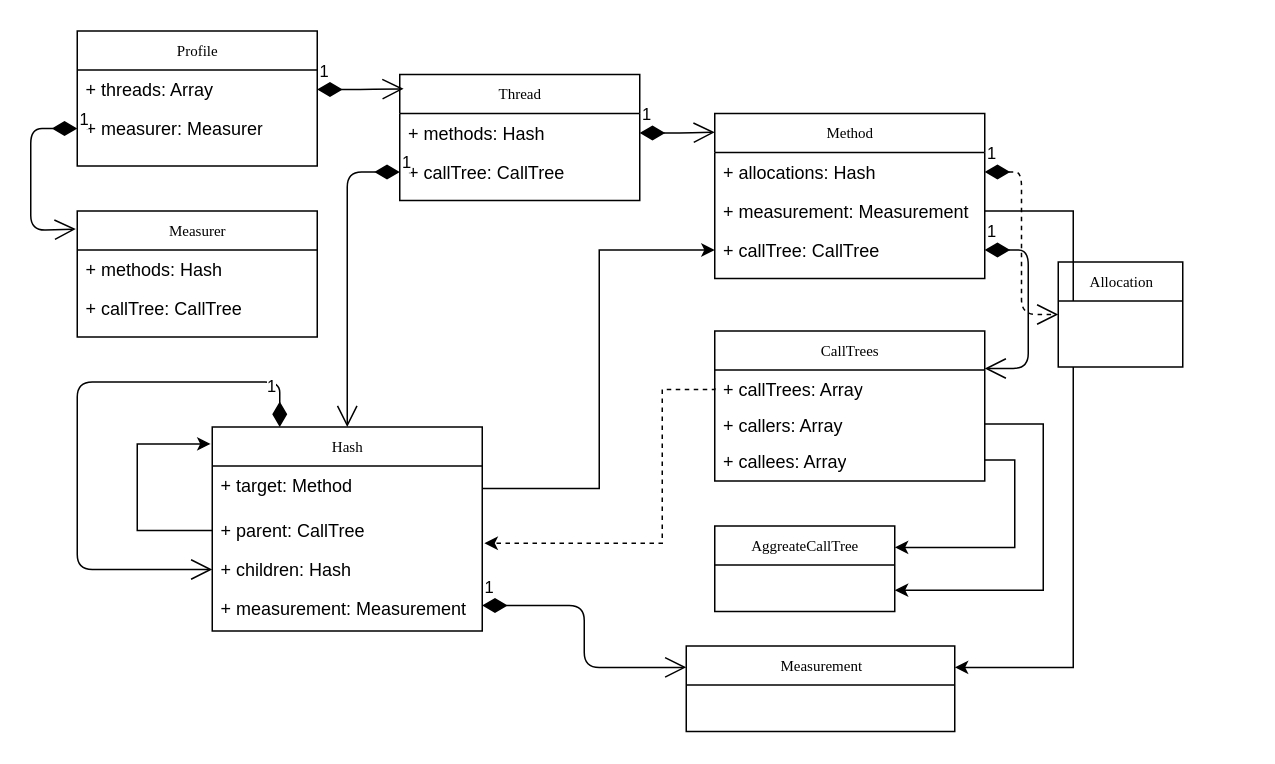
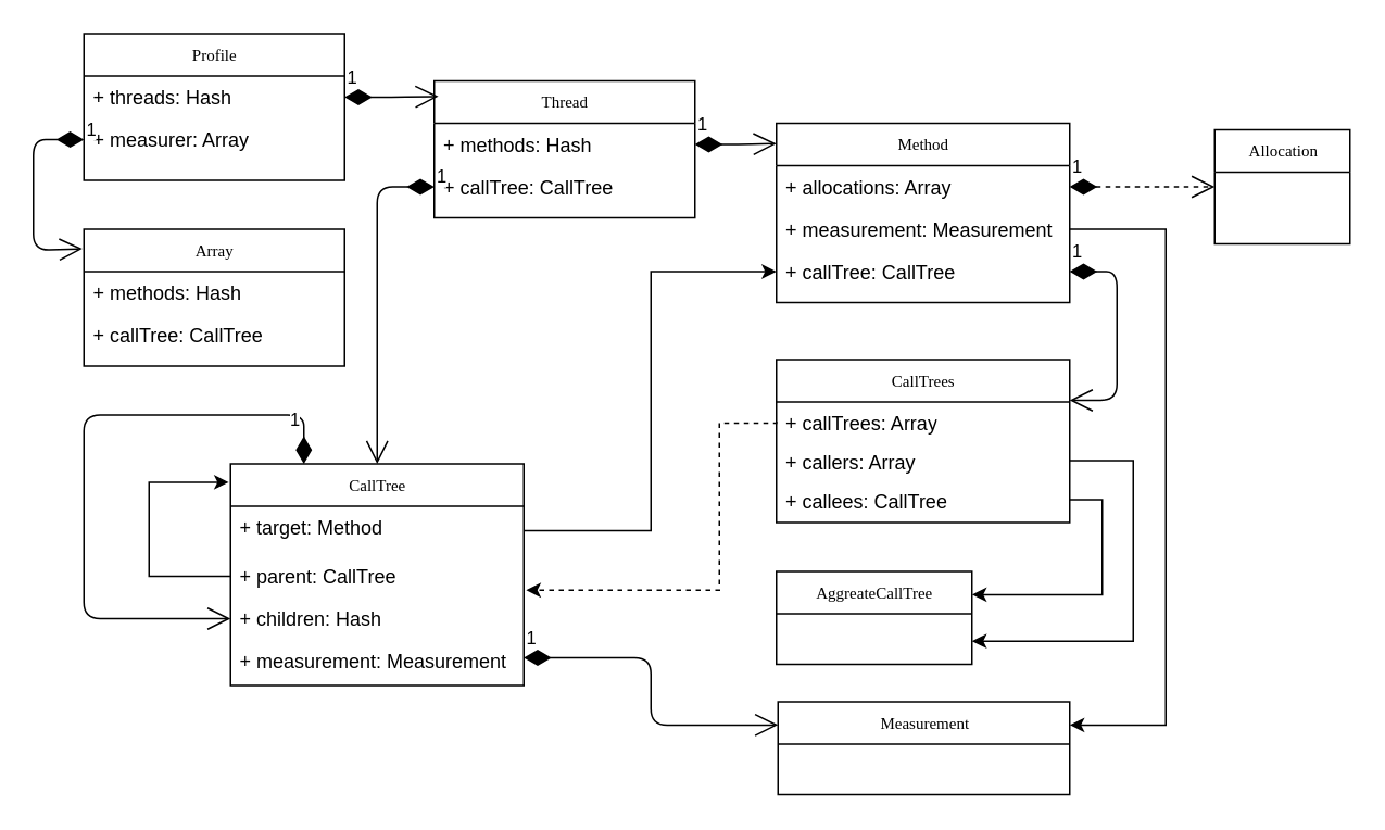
- <mxCell id="3" value="+ threads: Array" style="text;html=1;strokeColor=none;fillColor=none;align=left;verticalAlign=top;spacingLeft=4;spacingRight=4;whiteSpace=wrap;overflow=hidden;rotatable=0;points=[[0,0.5],[1,0.5]];portConstraint=eastwest;" parent="2" vertex="1"><mxGeometry y="26" width="160" height="26" as="geometry" /></mxCell>
+ <mxCell id="3" value="+ threads: Hash" style="text;html=1;strokeColor=none;fillColor=none;align=left;verticalAlign=top;spacingLeft=4;spacingRight=4;whiteSpace=wrap;overflow=hidden;rotatable=0;points=[[0,0.5],[1,0.5]];portConstraint=eastwest;" parent="2" vertex="1"><mxGeometry y="26" width="160" height="26" as="geometry" /></mxCell>
- <mxCell id="4" value="+ measurer: Measurer" style="text;html=1;strokeColor=none;fillColor=none;align=left;verticalAlign=top;spacingLeft=4;spacingRight=4;whiteSpace=wrap;overflow=hidden;rotatable=0;points=[[0,0.5],[1,0.5]];portConstraint=eastwest;" vertex="1" parent="2"><mxGeometry y="52" width="160" height="26" as="geometry" /></mxCell>
+ <mxCell id="4" value="+ measurer: Array" style="text;html=1;strokeColor=none;fillColor=none;align=left;verticalAlign=top;spacingLeft=4;spacingRight=4;whiteSpace=wrap;overflow=hidden;rotatable=0;points=[[0,0.5],[1,0.5]];portConstraint=eastwest;" vertex="1" parent="2"><mxGeometry y="52" width="160" height="26" as="geometry" /></mxCell>
- <mxCell id="9" value="+ allocations: Hash" style="text;html=1;strokeColor=none;fillColor=none;align=left;verticalAlign=top;spacingLeft=4;spacingRight=4;whiteSpace=wrap;overflow=hidden;rotatable=0;points=[[0,0.5],[1,0.5]];portConstraint=eastwest;" vertex="1" parent="8"><mxGeometry y="26" width="180" height="26" as="geometry" /></mxCell>
+ <mxCell id="9" value="+ allocations: Array" style="text;html=1;strokeColor=none;fillColor=none;align=left;verticalAlign=top;spacingLeft=4;spacingRight=4;whiteSpace=wrap;overflow=hidden;rotatable=0;points=[[0,0.5],[1,0.5]];portConstraint=eastwest;" vertex="1" parent="8"><mxGeometry y="26" width="180" height="26" as="geometry" /></mxCell>
- <mxCell id="30" value="Measurer" style="swimlane;html=1;fontStyle=0;childLayout=stackLayout;horizontal=1;startSize=26;fillColor=none;horizontalStack=0;resizeParent=1;resizeLast=0;collapsible=1;marginBottom=0;swimlaneFillColor=#ffffff;rounded=0;shadow=0;comic=0;labelBackgroundColor=none;strokeWidth=1;fontFamily=Verdana;fontSize=10;align=center;" vertex="1" parent="1"><mxGeometry x="51" y="140" width="160" height="84" as="geometry" /></mxCell>
+ <mxCell id="30" value="Array" style="swimlane;html=1;fontStyle=0;childLayout=stackLayout;horizontal=1;startSize=26;fillColor=none;horizontalStack=0;resizeParent=1;resizeLast=0;collapsible=1;marginBottom=0;swimlaneFillColor=#ffffff;rounded=0;shadow=0;comic=0;labelBackgroundColor=none;strokeWidth=1;fontFamily=Verdana;fontSize=10;align=center;" vertex="1" parent="1"><mxGeometry x="51" y="140" width="160" height="84" as="geometry" /></mxCell>
- <mxCell id="33" value="Allocation" style="swimlane;html=1;fontStyle=0;childLayout=stackLayout;horizontal=1;startSize=26;fillColor=none;horizontalStack=0;resizeParent=1;resizeLast=0;collapsible=1;marginBottom=0;swimlaneFillColor=#ffffff;rounded=0;shadow=0;comic=0;labelBackgroundColor=none;strokeWidth=1;fontFamily=Verdana;fontSize=10;align=center;" vertex="1" parent="1"><mxGeometry x="705" y="174" width="83" height="70" as="geometry" /></mxCell>
+ <mxCell id="33" value="Allocation" style="swimlane;html=1;fontStyle=0;childLayout=stackLayout;horizontal=1;startSize=26;fillColor=none;horizontalStack=0;resizeParent=1;resizeLast=0;collapsible=1;marginBottom=0;swimlaneFillColor=#ffffff;rounded=0;shadow=0;comic=0;labelBackgroundColor=none;strokeWidth=1;fontFamily=Verdana;fontSize=10;align=center;" vertex="1" parent="1"><mxGeometry x="745" y="79" width="83" height="70" as="geometry" /></mxCell>
- <mxCell id="12" value="Hash" style="swimlane;html=1;fontStyle=0;childLayout=stackLayout;horizontal=1;startSize=26;fillColor=none;horizontalStack=0;resizeParent=1;resizeLast=0;collapsible=1;marginBottom=0;swimlaneFillColor=#ffffff;rounded=0;shadow=0;comic=0;labelBackgroundColor=none;strokeWidth=1;fontFamily=Verdana;fontSize=10;align=center;" vertex="1" parent="1"><mxGeometry x="141" y="284" width="180" height="136" as="geometry"><mxRectangle x="210" y="220" width="70" height="26" as="alternateBounds" /></mxGeometry></mxCell>
+ <mxCell id="12" value="CallTree" style="swimlane;html=1;fontStyle=0;childLayout=stackLayout;horizontal=1;startSize=26;fillColor=none;horizontalStack=0;resizeParent=1;resizeLast=0;collapsible=1;marginBottom=0;swimlaneFillColor=#ffffff;rounded=0;shadow=0;comic=0;labelBackgroundColor=none;strokeWidth=1;fontFamily=Verdana;fontSize=10;align=center;" vertex="1" parent="1"><mxGeometry x="141" y="284" width="180" height="136" as="geometry"><mxRectangle x="210" y="220" width="70" height="26" as="alternateBounds" /></mxGeometry></mxCell>
- <mxCell id="23" value="+ callees: Array" style="text;html=1;strokeColor=none;fillColor=none;align=left;verticalAlign=top;spacingLeft=4;spacingRight=4;whiteSpace=wrap;overflow=hidden;rotatable=0;points=[[0,0.5],[1,0.5]];portConstraint=eastwest;" vertex="1" parent="20"><mxGeometry y="74" width="180" height="24" as="geometry" /></mxCell>
+ <mxCell id="23" value="+ callees: CallTree" style="text;html=1;strokeColor=none;fillColor=none;align=left;verticalAlign=top;spacingLeft=4;spacingRight=4;whiteSpace=wrap;overflow=hidden;rotatable=0;points=[[0,0.5],[1,0.5]];portConstraint=eastwest;" vertex="1" parent="20"><mxGeometry y="74" width="180" height="24" as="geometry" /></mxCell>
- <mxCell id="24" value="Measurement" style="swimlane;html=1;fontStyle=0;childLayout=stackLayout;horizontal=1;startSize=26;fillColor=none;horizontalStack=0;resizeParent=1;resizeLast=0;collapsible=1;marginBottom=0;swimlaneFillColor=#ffffff;rounded=0;shadow=0;comic=0;labelBackgroundColor=none;strokeWidth=1;fontFamily=Verdana;fontSize=10;align=center;" vertex="1" parent="1"><mxGeometry x="457" y="430" width="179" height="57" as="geometry" /></mxCell>
+ <mxCell id="24" value="Measurement" style="swimlane;html=1;fontStyle=0;childLayout=stackLayout;horizontal=1;startSize=26;fillColor=none;horizontalStack=0;resizeParent=1;resizeLast=0;collapsible=1;marginBottom=0;swimlaneFillColor=#ffffff;rounded=0;shadow=0;comic=0;labelBackgroundColor=none;strokeWidth=1;fontFamily=Verdana;fontSize=10;align=center;" vertex="1" parent="1"><mxGeometry x="477" y="430" width="179" height="57" as="geometry" /></mxCell>
